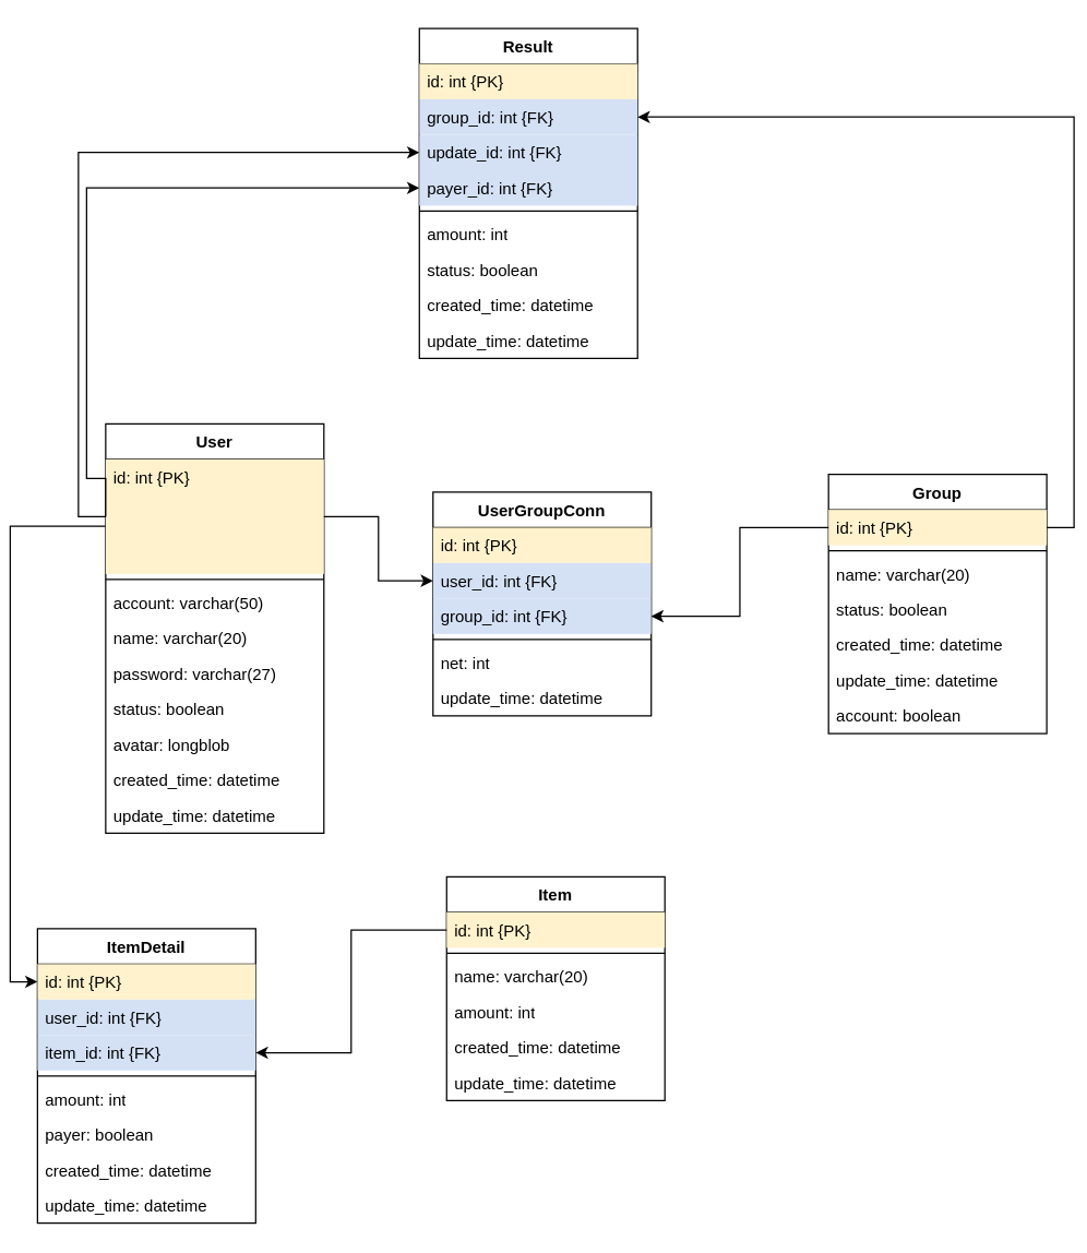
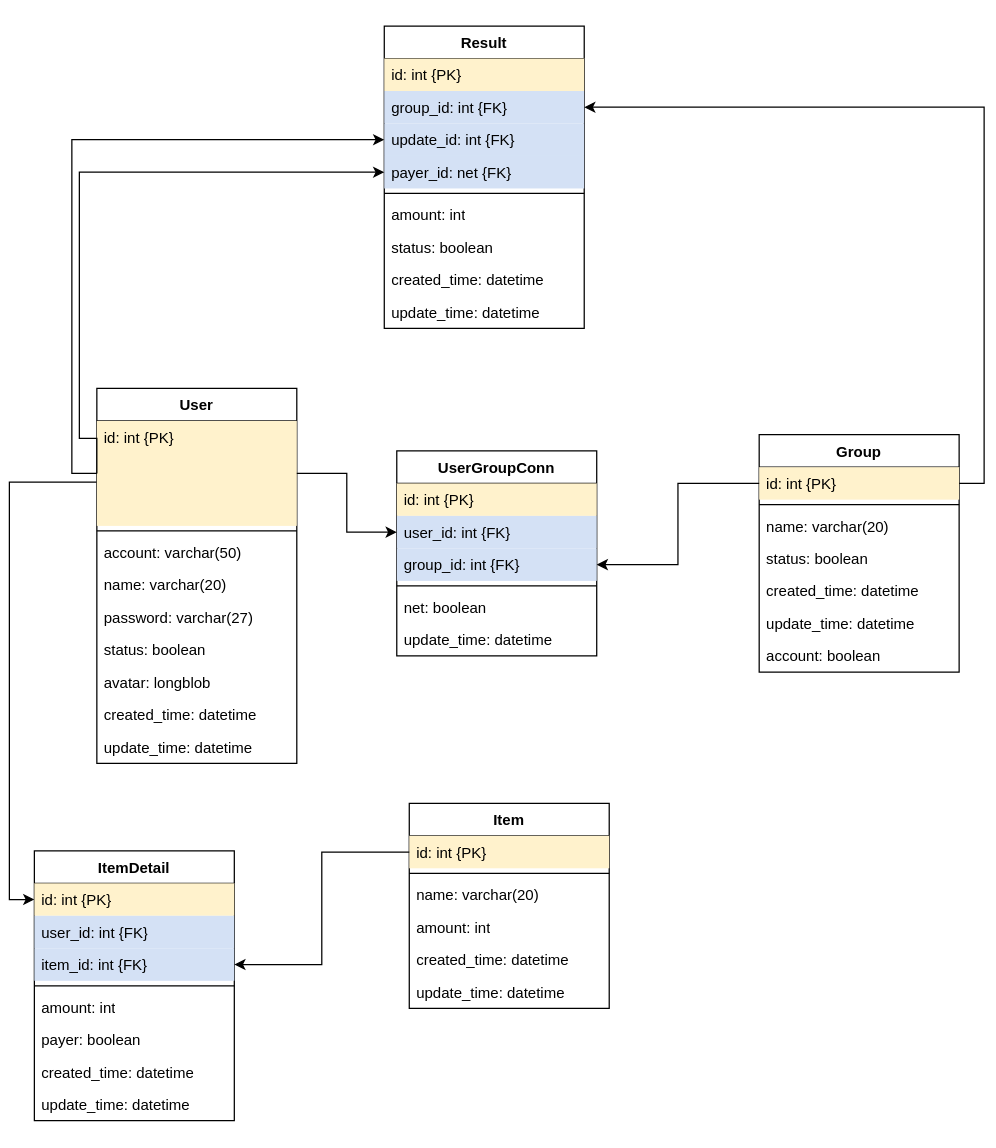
- <mxCell id="48" value="payer_id: int {FK}" style="text;strokeColor=none;fillColor=#D4E1F5;align=left;verticalAlign=top;spacingLeft=4;spacingRight=4;overflow=hidden;rotatable=0;points=[[0,0.5],[1,0.5]];portConstraint=eastwest;whiteSpace=wrap;html=1;" parent="44" vertex="1"><mxGeometry y="104" width="160" height="26" as="geometry" /></mxCell>
+ <mxCell id="48" value="payer_id: net {FK}" style="text;strokeColor=none;fillColor=#D4E1F5;align=left;verticalAlign=top;spacingLeft=4;spacingRight=4;overflow=hidden;rotatable=0;points=[[0,0.5],[1,0.5]];portConstraint=eastwest;whiteSpace=wrap;html=1;" parent="44" vertex="1"><mxGeometry y="104" width="160" height="26" as="geometry" /></mxCell>
- <mxCell id="26" value="net: int" style="text;strokeColor=none;fillColor=none;align=left;verticalAlign=top;spacingLeft=4;spacingRight=4;overflow=hidden;rotatable=0;points=[[0,0.5],[1,0.5]];portConstraint=eastwest;whiteSpace=wrap;html=1;" parent="21" vertex="1"><mxGeometry y="112" width="160" height="26" as="geometry" /></mxCell>
+ <mxCell id="26" value="net: boolean" style="text;strokeColor=none;fillColor=none;align=left;verticalAlign=top;spacingLeft=4;spacingRight=4;overflow=hidden;rotatable=0;points=[[0,0.5],[1,0.5]];portConstraint=eastwest;whiteSpace=wrap;html=1;" parent="21" vertex="1"><mxGeometry y="112" width="160" height="26" as="geometry" /></mxCell>
